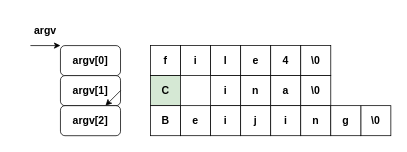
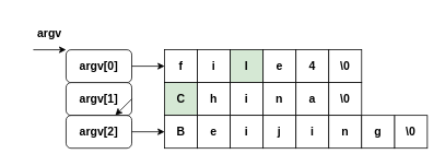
+ <mxCell id="9" value="" style="endArrow=classic;html=1;exitX=1;exitY=0.5;exitDx=0;exitDy=0;entryX=0;entryY=0.5;entryDx=0;entryDy=0;" edge="1" parent="1" source="2" target="10"><mxGeometry width="50" height="50" relative="1" as="geometry"><mxPoint x="170" y="130" as="sourcePoint" /><mxPoint x="200" y="80" as="targetPoint" /></mxGeometry></mxCell>
- <mxCell id="12" value="&lt;span style=&quot;font-size: 14px&quot;&gt;&lt;b&gt;l&lt;/b&gt;&lt;/span&gt;" style="rounded=0;whiteSpace=wrap;html=1;" vertex="1" parent="1"><mxGeometry x="280" y="60" width="40" height="40" as="geometry" /></mxCell>
+ <mxCell id="12" value="&lt;span style=&quot;font-size: 14px&quot;&gt;&lt;b&gt;l&lt;/b&gt;&lt;/span&gt;" style="rounded=0;whiteSpace=wrap;html=1;fillColor=#d5e8d4;" vertex="1" parent="1"><mxGeometry x="280" y="60" width="40" height="40" as="geometry" /></mxCell>
+ <mxCell id="17" value="&lt;font style=&quot;font-size: 14px&quot;&gt;&lt;b&gt;h&lt;/b&gt;&lt;/font&gt;" style="rounded=0;whiteSpace=wrap;html=1;" vertex="1" parent="1"><mxGeometry x="240" y="100" width="40" height="40" as="geometry" /></mxCell>
+ <mxCell id="8" value="" style="endArrow=classic;html=1;exitX=1;exitY=0.5;exitDx=0;exitDy=0;entryX=0;entryY=0.5;entryDx=0;entryDy=0;" edge="1" parent="1" source="7" target="22"><mxGeometry width="50" height="50" relative="1" as="geometry"><mxPoint x="170" y="250" as="sourcePoint" /><mxPoint x="200" y="160" as="targetPoint" /></mxGeometry></mxCell>
